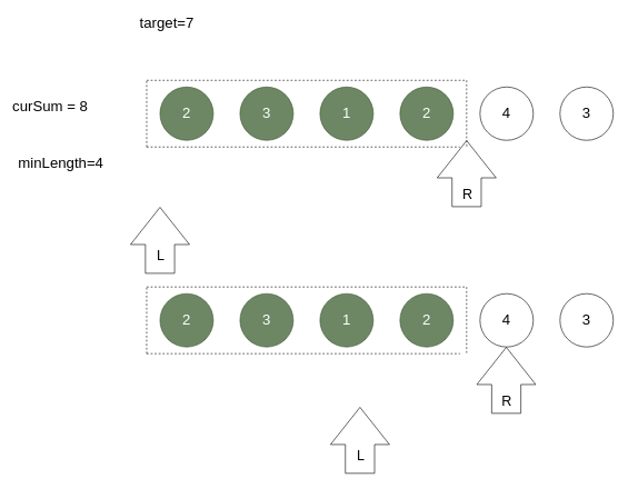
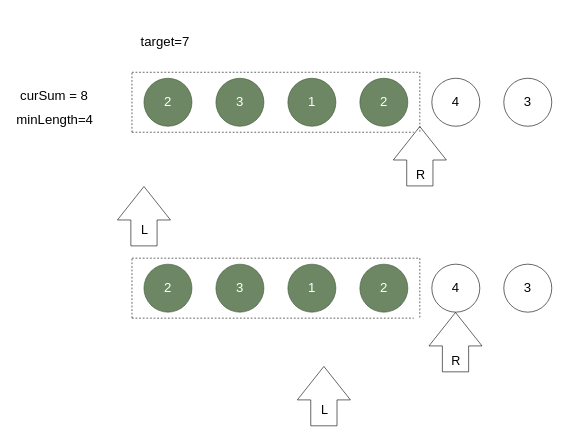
- <mxCell id="8" value="target=7" style="text;html=1;align=center;verticalAlign=middle;resizable=0;points=[];autosize=1;strokeColor=none;fillColor=none;fontSize=22;" parent="1" vertex="1"><mxGeometry x="199" y="20" width="100" height="30" as="geometry" /></mxCell>
+ <mxCell id="8" value="target=7" style="text;html=1;align=center;verticalAlign=middle;resizable=0;points=[];autosize=1;strokeColor=none;fillColor=none;fontSize=22;" parent="1" vertex="1"><mxGeometry x="224" y="55" width="100" height="30" as="geometry" /></mxCell>
- <mxCell id="13" value="&lt;font style=&quot;font-size: 22px&quot;&gt;curSum = 8&lt;/font&gt;" style="text;html=1;align=center;verticalAlign=middle;resizable=0;points=[];autosize=1;strokeColor=none;fillColor=none;" vertex="1" parent="1"><mxGeometry x="9" y="150" width="130" height="20" as="geometry" /></mxCell>
+ <mxCell id="13" value="&lt;font style=&quot;font-size: 22px&quot;&gt;curSum = 8&lt;/font&gt;" style="text;html=1;align=center;verticalAlign=middle;resizable=0;points=[];autosize=1;strokeColor=none;fillColor=none;" vertex="1" parent="1"><mxGeometry x="24" y="150" width="130" height="20" as="geometry" /></mxCell>
- <mxCell id="14" value="&lt;font style=&quot;font-size: 22px&quot;&gt;minLength=4&lt;/font&gt;" style="text;html=1;align=center;verticalAlign=middle;resizable=0;points=[];autosize=1;strokeColor=none;fillColor=none;" vertex="1" parent="1"><mxGeometry x="20" y="235" width="140" height="20" as="geometry" /></mxCell>
+ <mxCell id="14" value="&lt;font style=&quot;font-size: 22px&quot;&gt;minLength=4&lt;/font&gt;" style="text;html=1;align=center;verticalAlign=middle;resizable=0;points=[];autosize=1;strokeColor=none;fillColor=none;" vertex="1" parent="1"><mxGeometry x="20" y="190" width="140" height="20" as="geometry" /></mxCell>
